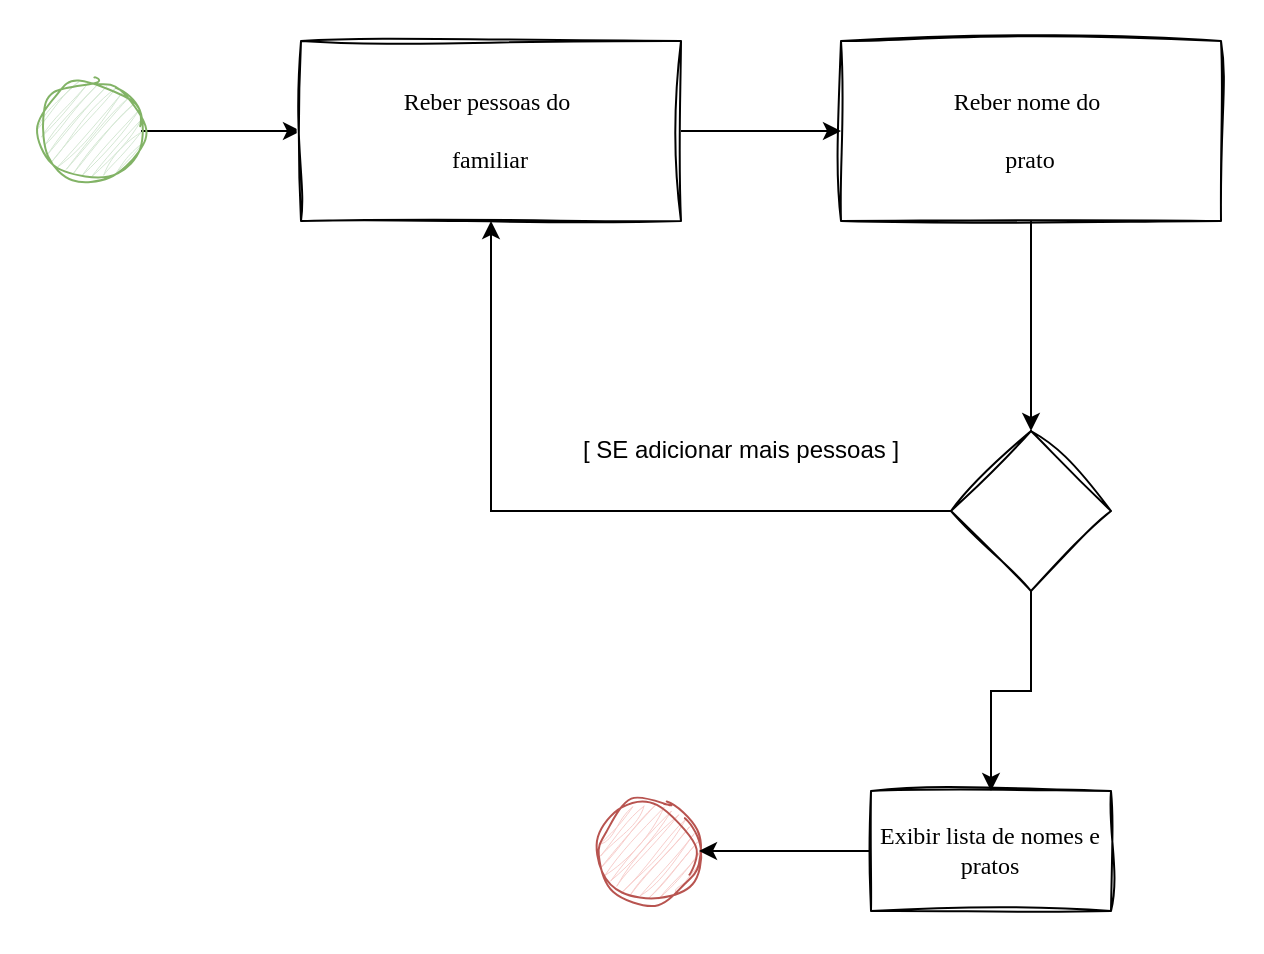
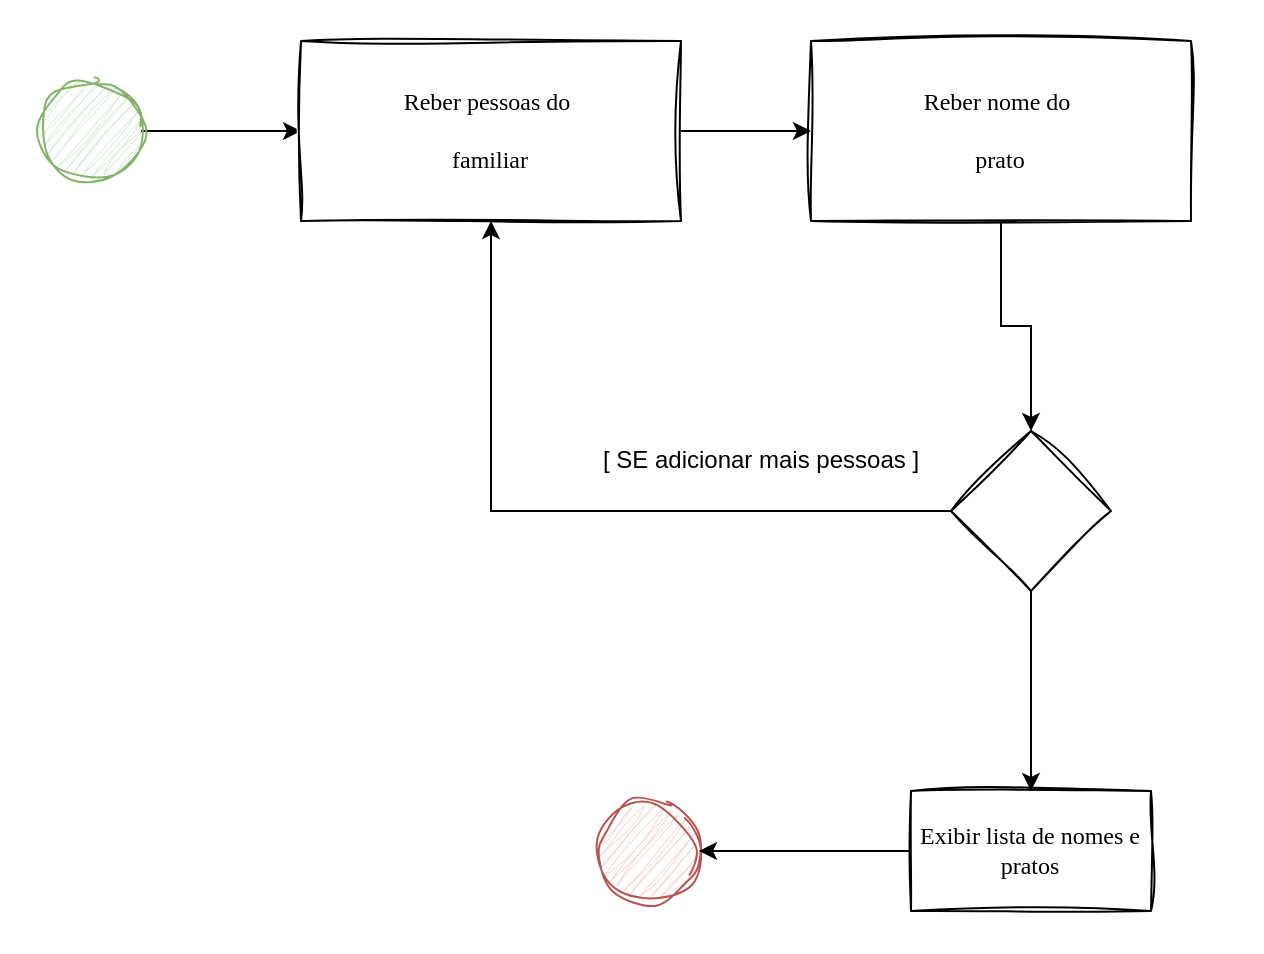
- <mxCell id="7" value="&lt;font style=&quot;vertical-align: inherit;&quot;&gt;&lt;font style=&quot;vertical-align: inherit;&quot;&gt;&lt;font style=&quot;vertical-align: inherit;&quot;&gt;&lt;font style=&quot;vertical-align: inherit;&quot;&gt;&lt;font style=&quot;vertical-align: inherit;&quot;&gt;&lt;font style=&quot;vertical-align: inherit;&quot;&gt;&lt;font face=&quot;Verdana&quot;&gt;&lt;font style=&quot;vertical-align: inherit;&quot;&gt;&lt;font style=&quot;vertical-align: inherit;&quot;&gt;Reber nome do&amp;nbsp; &lt;/font&gt;&lt;/font&gt;&lt;br&gt;&lt;br&gt;&lt;font style=&quot;vertical-align: inherit;&quot;&gt;&lt;font style=&quot;vertical-align: inherit;&quot;&gt;prato&lt;/font&gt;&lt;/font&gt;&lt;/font&gt;&lt;br&gt;&lt;/font&gt;&lt;/font&gt;&lt;/font&gt;&lt;/font&gt;&lt;/font&gt;&lt;/font&gt;" style="whiteSpace=wrap;html=1;sketch=1;curveFitting=1;jiggle=2;" vertex="1" parent="1"><mxGeometry x="420" y="20" width="190" height="90" as="geometry" /></mxCell>
+ <mxCell id="7" value="&lt;font style=&quot;vertical-align: inherit;&quot;&gt;&lt;font style=&quot;vertical-align: inherit;&quot;&gt;&lt;font style=&quot;vertical-align: inherit;&quot;&gt;&lt;font style=&quot;vertical-align: inherit;&quot;&gt;&lt;font style=&quot;vertical-align: inherit;&quot;&gt;&lt;font style=&quot;vertical-align: inherit;&quot;&gt;&lt;font face=&quot;Verdana&quot;&gt;&lt;font style=&quot;vertical-align: inherit;&quot;&gt;&lt;font style=&quot;vertical-align: inherit;&quot;&gt;Reber nome do&amp;nbsp; &lt;/font&gt;&lt;/font&gt;&lt;br&gt;&lt;br&gt;&lt;font style=&quot;vertical-align: inherit;&quot;&gt;&lt;font style=&quot;vertical-align: inherit;&quot;&gt;prato&lt;/font&gt;&lt;/font&gt;&lt;/font&gt;&lt;br&gt;&lt;/font&gt;&lt;/font&gt;&lt;/font&gt;&lt;/font&gt;&lt;/font&gt;&lt;/font&gt;" style="whiteSpace=wrap;html=1;sketch=1;curveFitting=1;jiggle=2;" vertex="1" parent="1"><mxGeometry x="405" y="20" width="190" height="90" as="geometry" /></mxCell>
- <mxCell id="12" value="&lt;font style=&quot;vertical-align: inherit;&quot;&gt;&lt;font style=&quot;vertical-align: inherit;&quot;&gt;[ SE adicionar mais pessoas ]&lt;/font&gt;&lt;/font&gt;" style="text;html=1;align=center;verticalAlign=middle;resizable=0;points=[];autosize=1;strokeColor=none;fillColor=none;" vertex="1" parent="1"><mxGeometry x="280" y="210" width="180" height="30" as="geometry" /></mxCell>
+ <mxCell id="12" value="&lt;font style=&quot;vertical-align: inherit;&quot;&gt;&lt;font style=&quot;vertical-align: inherit;&quot;&gt;[ SE adicionar mais pessoas ]&lt;/font&gt;&lt;/font&gt;" style="text;html=1;align=center;verticalAlign=middle;resizable=0;points=[];autosize=1;strokeColor=none;fillColor=none;" vertex="1" parent="1"><mxGeometry x="290" y="215" width="180" height="30" as="geometry" /></mxCell>
- <mxCell id="14" value="&lt;font style=&quot;vertical-align: inherit;&quot;&gt;&lt;font style=&quot;vertical-align: inherit;&quot;&gt;&lt;font style=&quot;vertical-align: inherit;&quot;&gt;&lt;font style=&quot;vertical-align: inherit;&quot; face=&quot;Verdana&quot;&gt;Exibir lista de nomes e pratos&lt;/font&gt;&lt;/font&gt;&lt;/font&gt;&lt;/font&gt;" style="whiteSpace=wrap;html=1;sketch=1;curveFitting=1;jiggle=2;" vertex="1" parent="1"><mxGeometry x="435" y="395" width="120" height="60" as="geometry" /></mxCell>
+ <mxCell id="14" value="&lt;font style=&quot;vertical-align: inherit;&quot;&gt;&lt;font style=&quot;vertical-align: inherit;&quot;&gt;&lt;font style=&quot;vertical-align: inherit;&quot;&gt;&lt;font style=&quot;vertical-align: inherit;&quot; face=&quot;Verdana&quot;&gt;Exibir lista de nomes e pratos&lt;/font&gt;&lt;/font&gt;&lt;/font&gt;&lt;/font&gt;" style="whiteSpace=wrap;html=1;sketch=1;curveFitting=1;jiggle=2;" vertex="1" parent="1"><mxGeometry x="455" y="395" width="120" height="60" as="geometry" /></mxCell>
